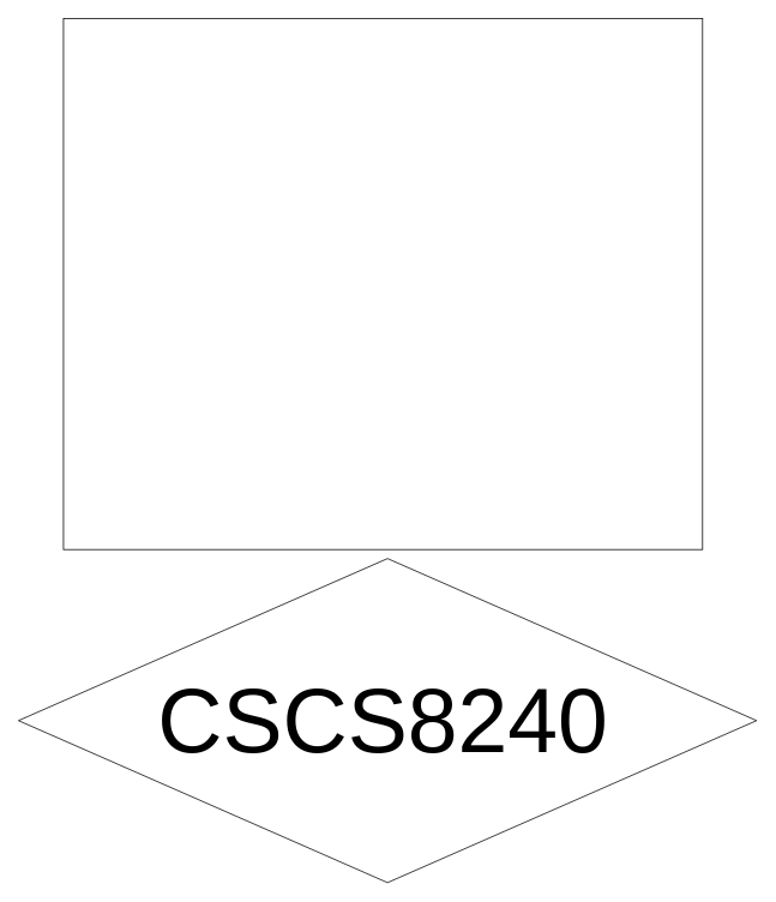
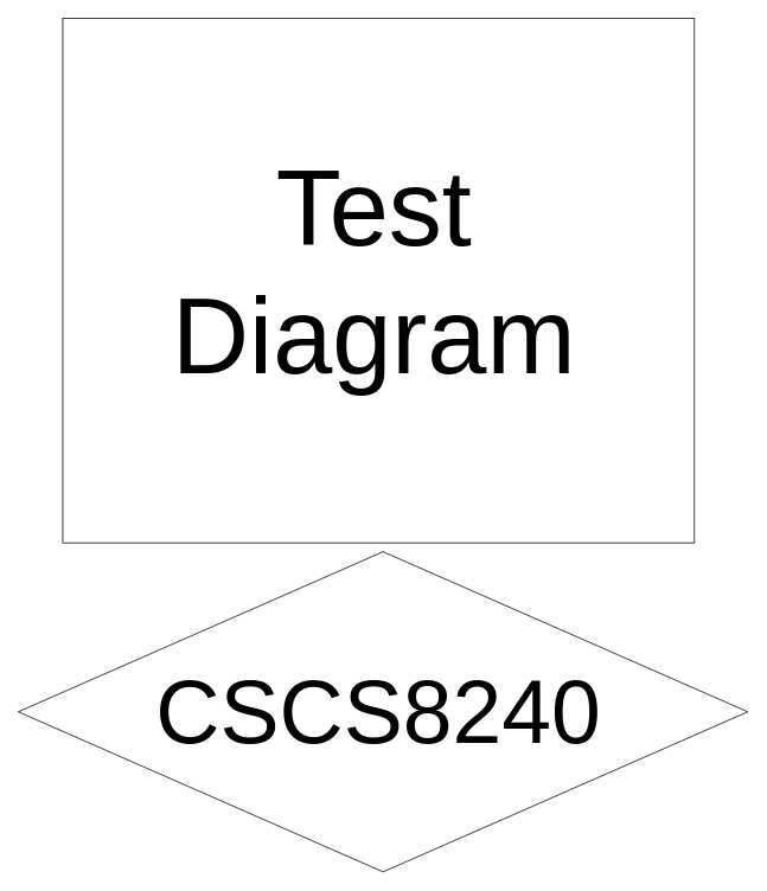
+ <mxCell id="3" value="&lt;font style=&quot;font-size: 120px&quot;&gt;Test Diagram&lt;/font&gt;" style="text;html=1;strokeColor=none;fillColor=none;align=center;verticalAlign=middle;whiteSpace=wrap;rounded=0;" vertex="1" parent="1"><mxGeometry x="110" y="70" width="620" height="470" as="geometry" /></mxCell>
